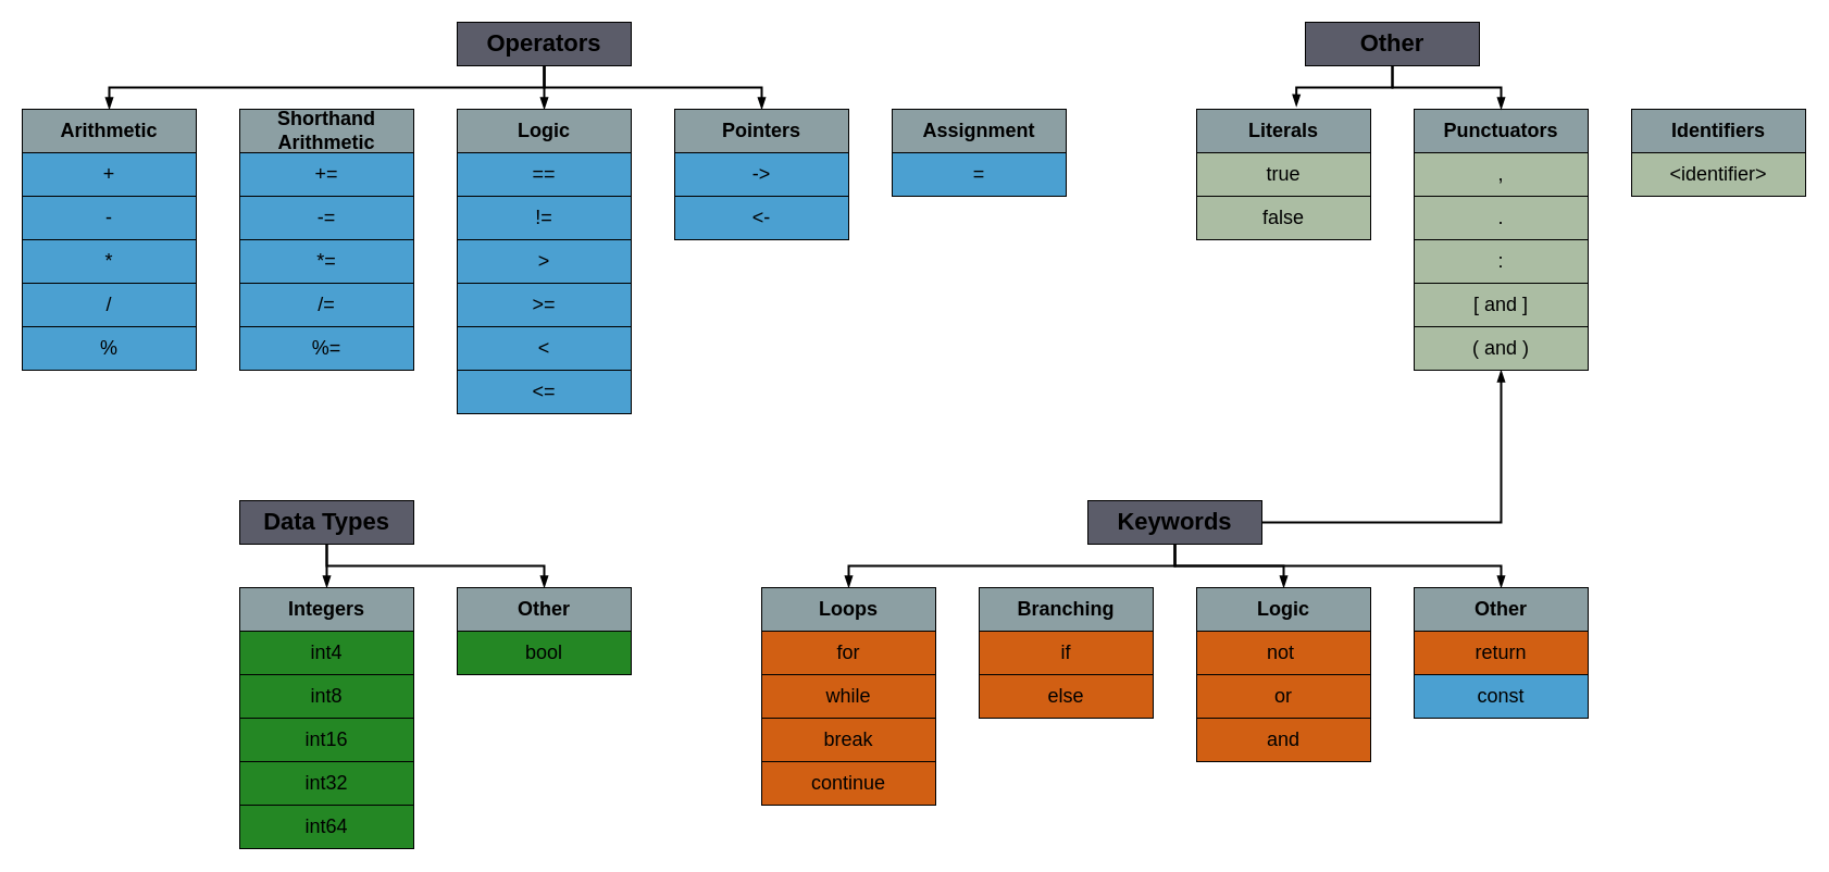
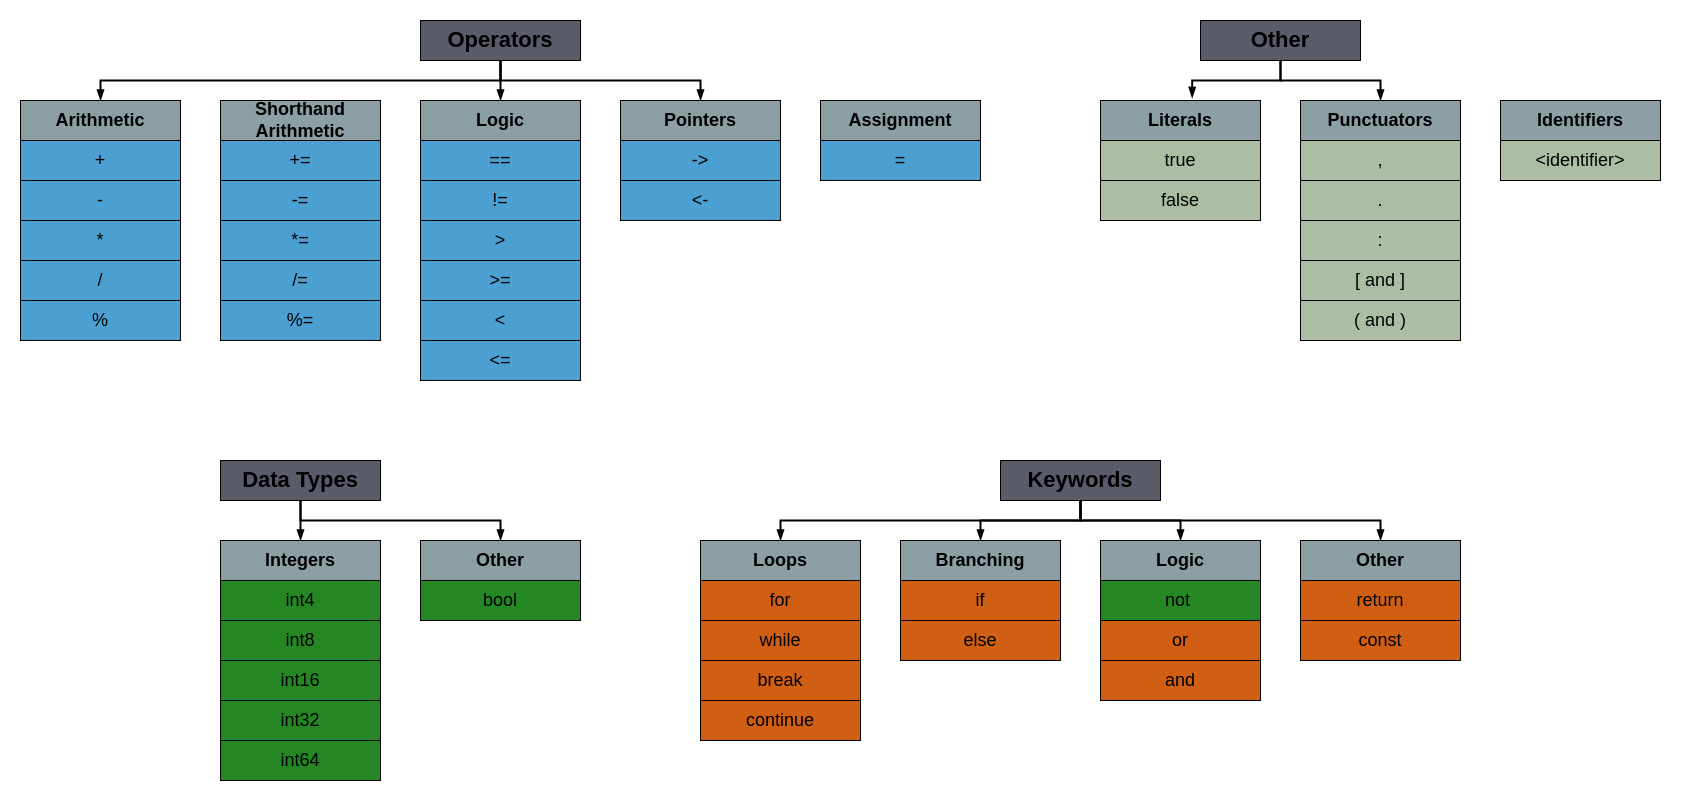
- <mxCell id="4" style="edgeStyle=orthogonalEdgeStyle;rounded=0;orthogonalLoop=1;jettySize=auto;html=1;strokeWidth=2;fontSize=22;endArrow=blockThin;endFill=1;" parent="1" source="6" target="59" edge="1"><mxGeometry relative="1" as="geometry" /></mxCell>
+ <mxCell id="4" style="edgeStyle=orthogonalEdgeStyle;rounded=0;orthogonalLoop=1;jettySize=auto;html=1;entryX=0.5;entryY=0;entryDx=0;entryDy=0;strokeWidth=2;fontSize=22;endArrow=blockThin;endFill=1;" parent="1" source="6" target="21" edge="1"><mxGeometry relative="1" as="geometry" /></mxCell>
- <mxCell id="26" value="not&amp;nbsp;" style="rounded=0;whiteSpace=wrap;html=1;fontStyle=0;fontSize=18;align=center;fillColor=#D15F13;" parent="1" vertex="1"><mxGeometry x="1100" y="580" width="160" height="40" as="geometry" /></mxCell>
+ <mxCell id="26" value="not&amp;nbsp;" style="rounded=0;whiteSpace=wrap;html=1;fontStyle=0;fontSize=18;align=center;fillColor=#248724;" parent="1" vertex="1"><mxGeometry x="1100" y="580" width="160" height="40" as="geometry" /></mxCell>
- <mxCell id="66" value="const" style="rounded=0;whiteSpace=wrap;html=1;fontStyle=0;fontSize=18;align=center;fillColor=#4ba0d1;" parent="1" vertex="1"><mxGeometry x="1300" y="620" width="160" height="40" as="geometry" /></mxCell>
+ <mxCell id="66" value="const" style="rounded=0;whiteSpace=wrap;html=1;fontStyle=0;fontSize=18;align=center;fillColor=#D15F13;" parent="1" vertex="1"><mxGeometry x="1300" y="620" width="160" height="40" as="geometry" /></mxCell>
